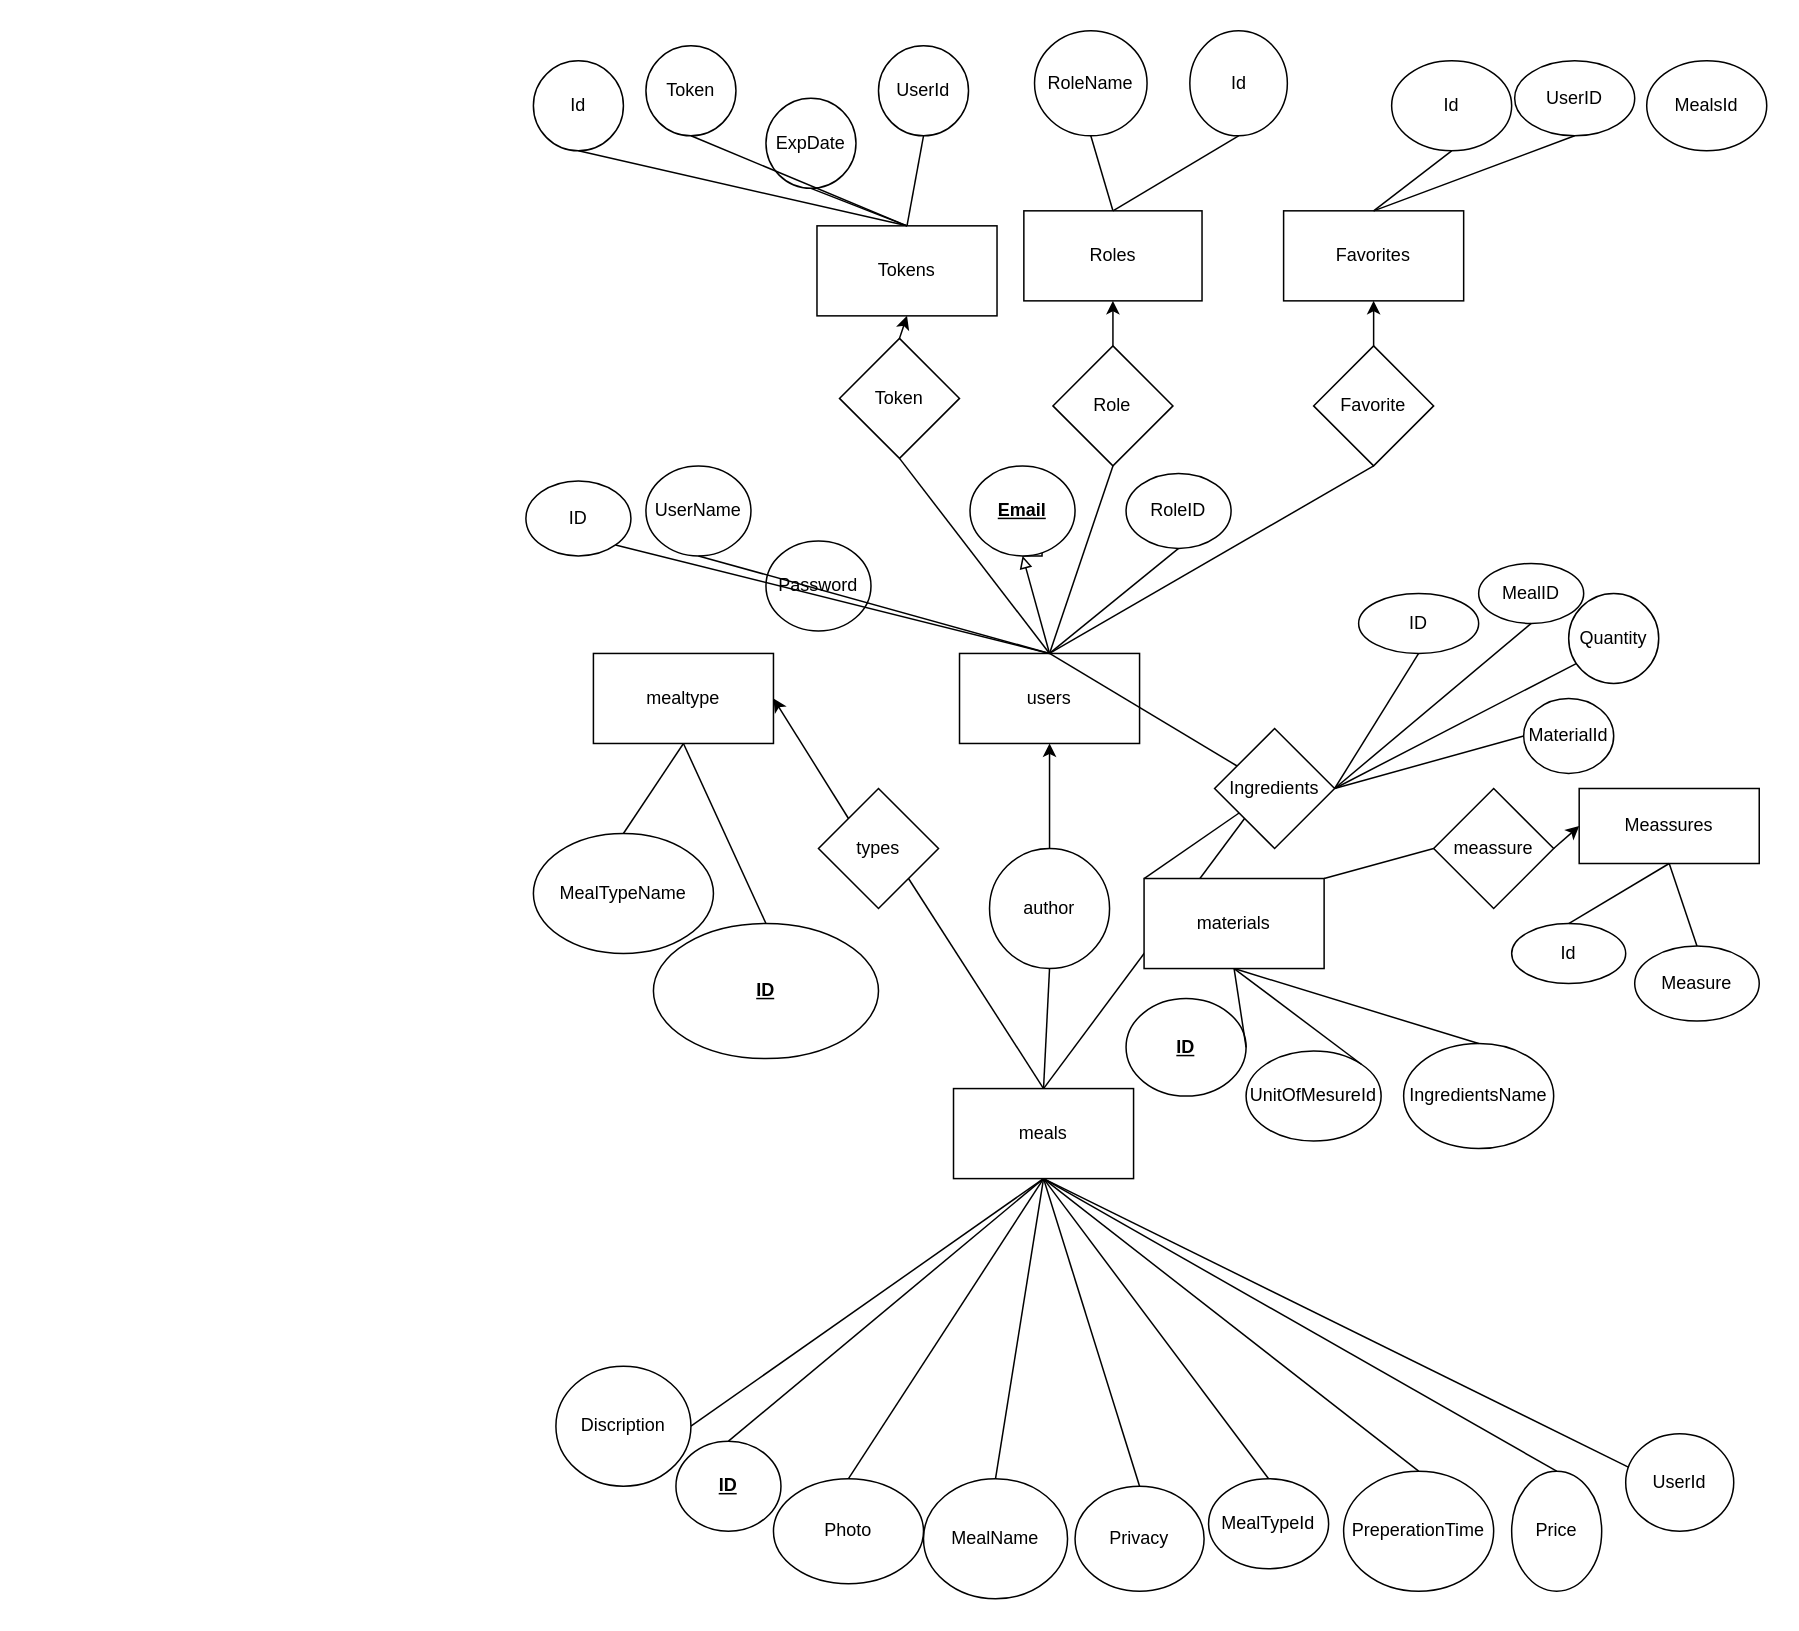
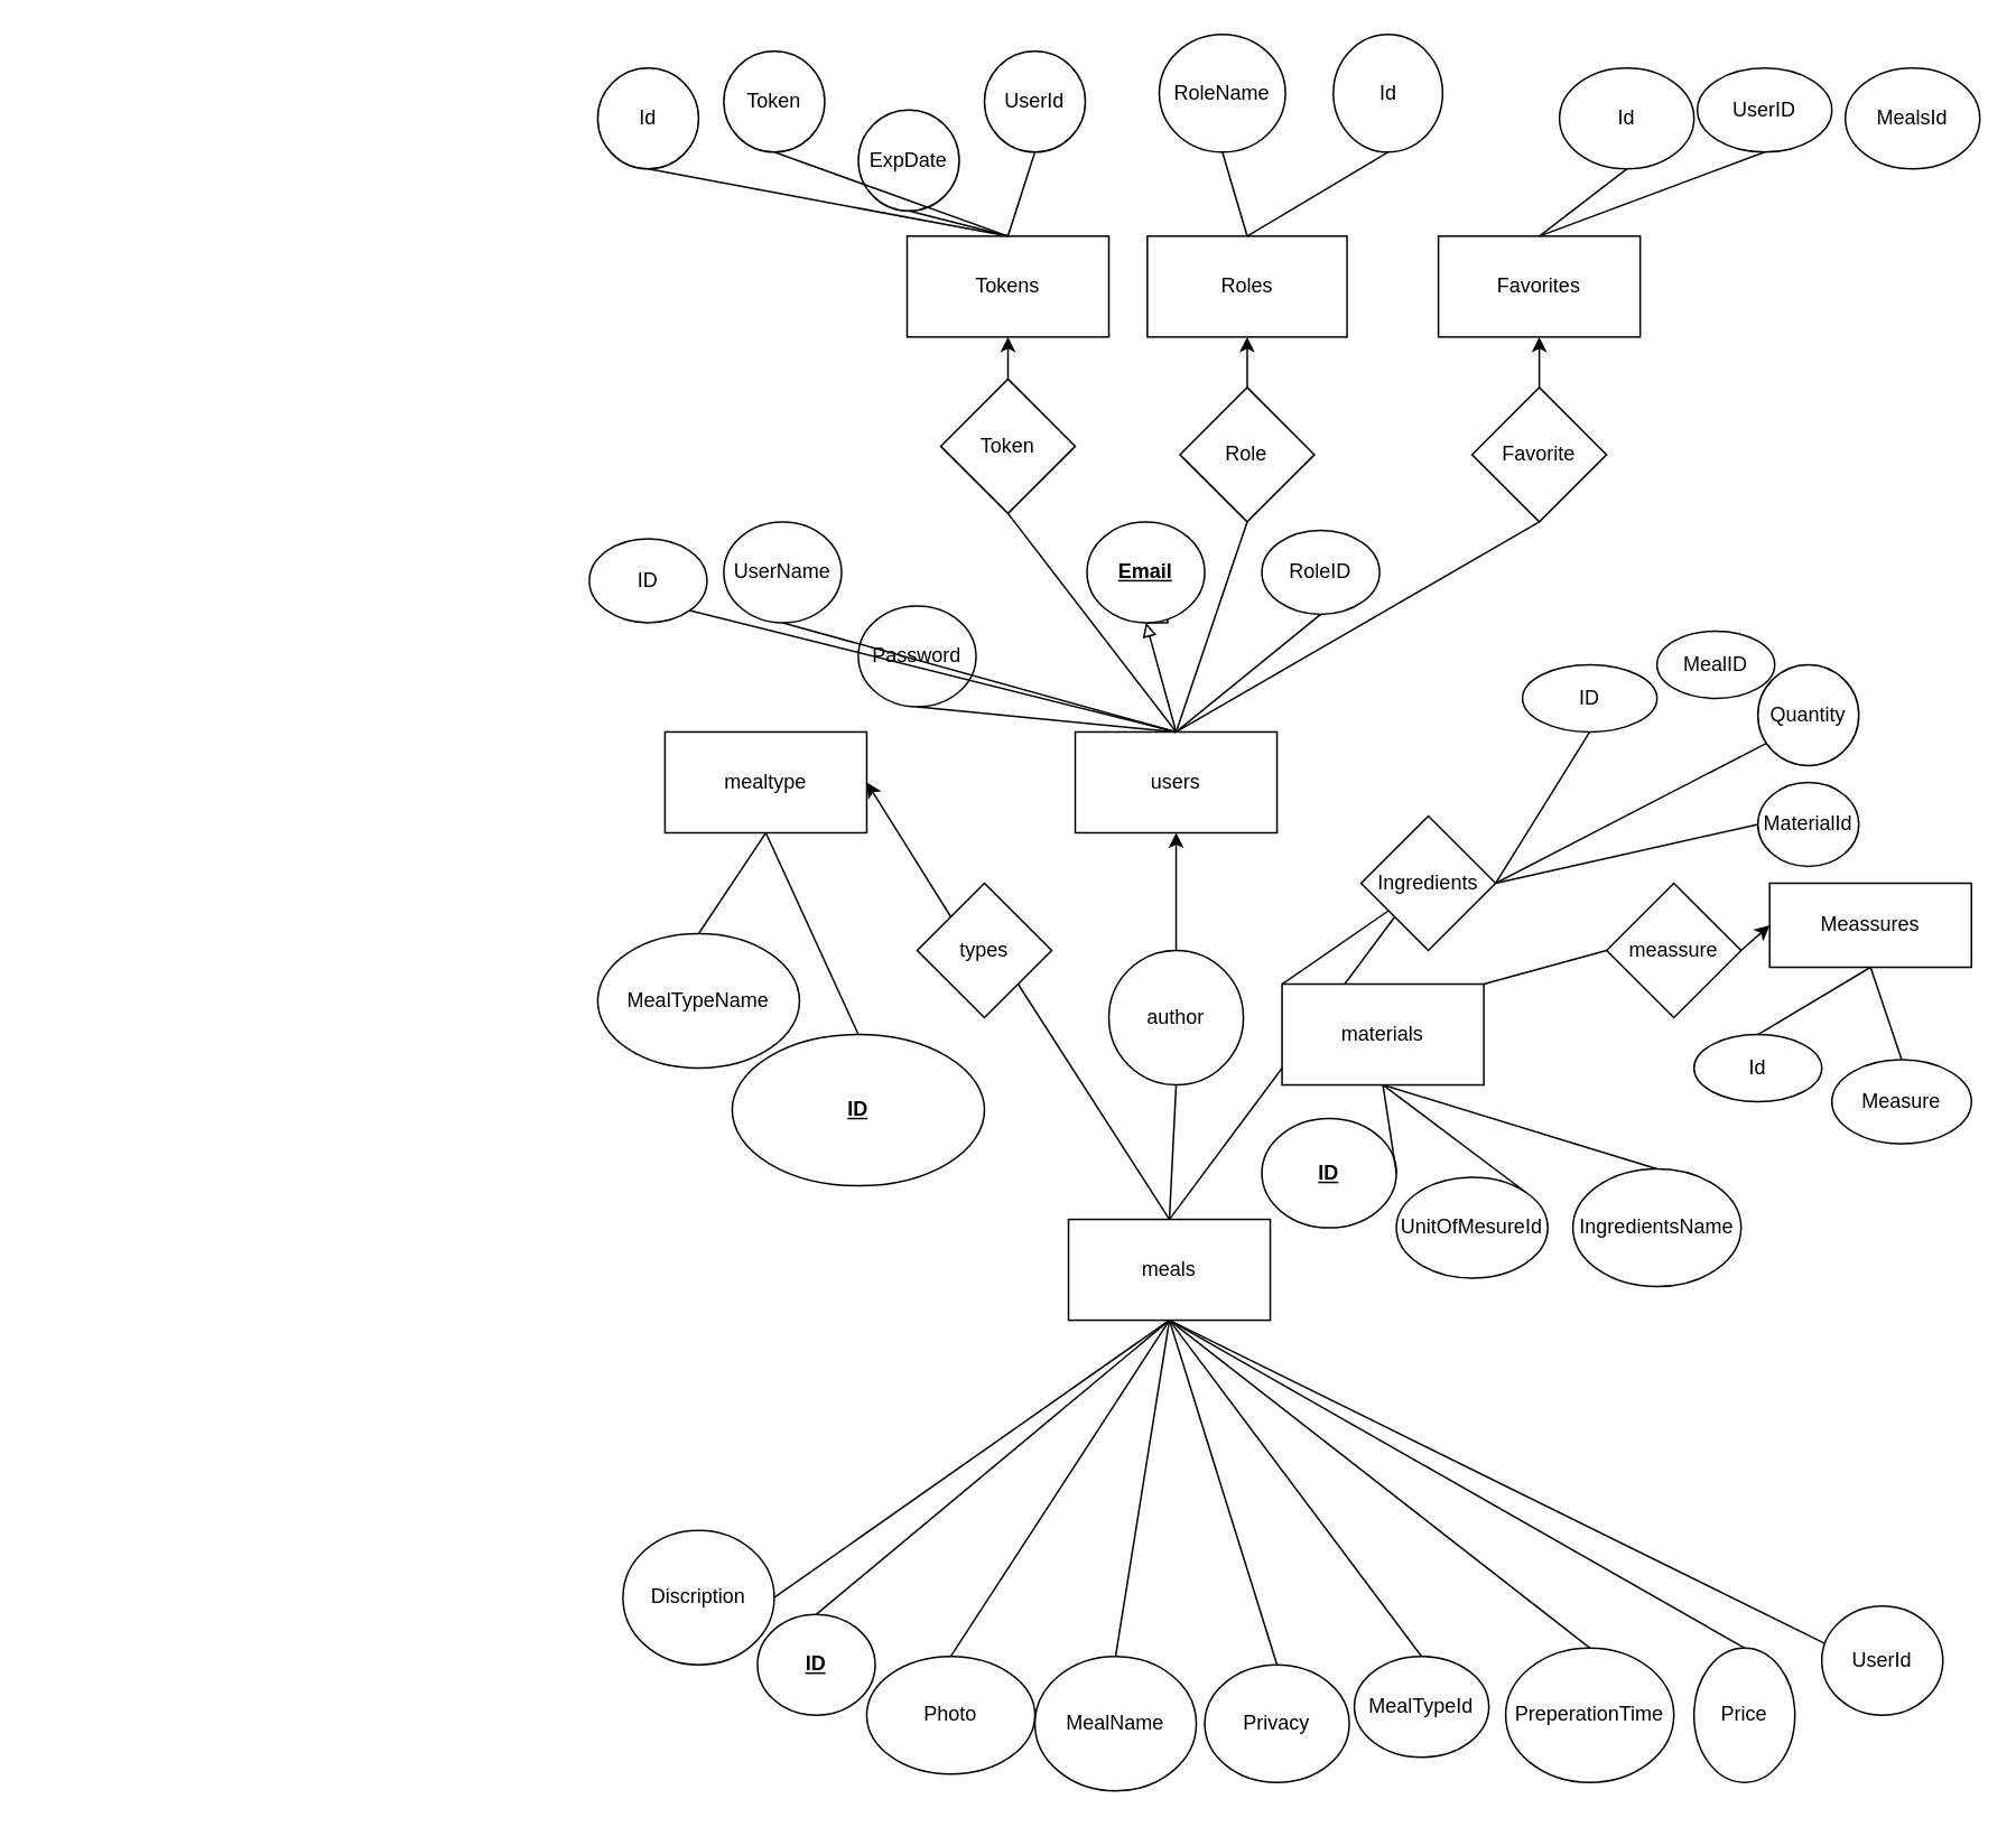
- <mxCell id="68" value="Tokens" style="rounded=0;whiteSpace=wrap;html=1;" parent="1" vertex="1"><mxGeometry x="544" y="150" width="120" height="60" as="geometry" /></mxCell>
+ <mxCell id="68" value="Tokens" style="rounded=0;whiteSpace=wrap;html=1;" parent="1" vertex="1"><mxGeometry x="539" y="140" width="120" height="60" as="geometry" /></mxCell>
- <mxCell id="56" value="" style="endArrow=none;html=1;rounded=0;entryX=0.5;entryY=1;entryDx=0;entryDy=0;exitX=1;exitY=0.5;exitDx=0;exitDy=0;" parent="1" source="18" target="55" edge="1"><mxGeometry width="50" height="50" relative="1" as="geometry"><mxPoint x="775" y="545" as="sourcePoint" /><mxPoint x="825" y="495" as="targetPoint" /></mxGeometry></mxCell>
- <mxCell id="34" value="" style="endArrow=none;html=1;rounded=0;exitX=0.5;exitY=0;exitDx=0;exitDy=0;strokeColor=default;endFill=0;" parent="1" source="22" target="18" edge="1"><mxGeometry width="50" height="50" relative="1" as="geometry"><mxPoint x="765" y="765" as="sourcePoint" /><mxPoint x="815" y="715" as="targetPoint" /></mxGeometry></mxCell>
+ <mxCell id="34" value="" style="endArrow=none;html=1;rounded=0;entryX=0.5;entryY=1;entryDx=0;entryDy=0;exitX=0.5;exitY=0;exitDx=0;exitDy=0;strokeColor=default;endFill=0;" parent="1" source="22" target="4" edge="1"><mxGeometry width="50" height="50" relative="1" as="geometry"><mxPoint x="765" y="765" as="sourcePoint" /><mxPoint x="815" y="715" as="targetPoint" /></mxGeometry></mxCell>
- <mxCell id="59" value="MaterialId" style="ellipse;whiteSpace=wrap;html=1;" parent="1" vertex="1"><mxGeometry x="1015" y="465" width="60" height="50" as="geometry" /></mxCell>
+ <mxCell id="59" value="MaterialId" style="ellipse;whiteSpace=wrap;html=1;" parent="1" vertex="1"><mxGeometry x="1045" y="465" width="60" height="50" as="geometry" /></mxCell>
